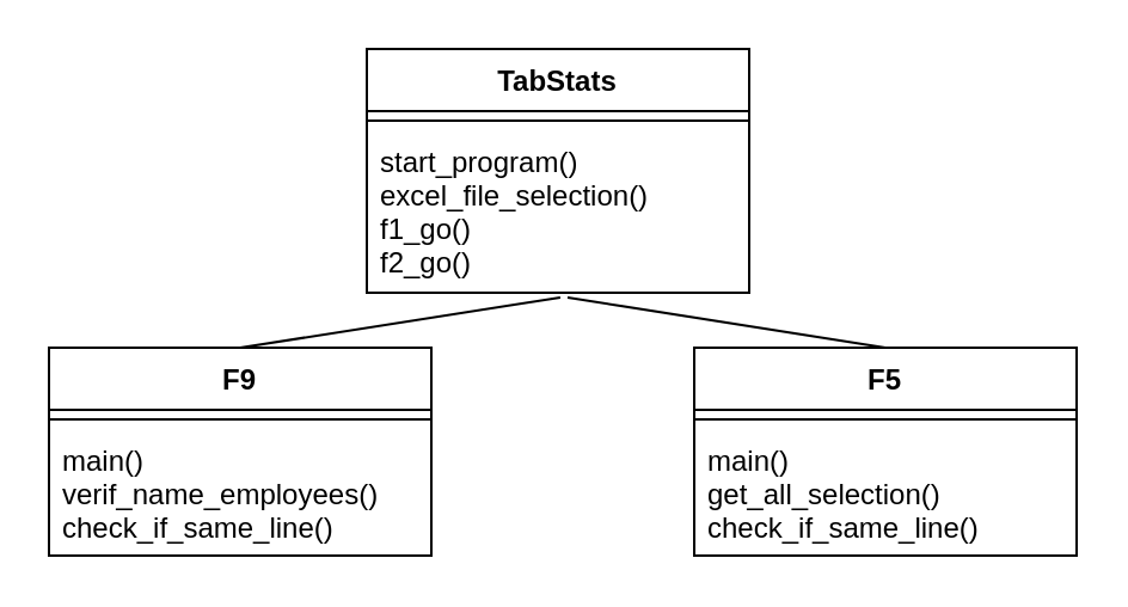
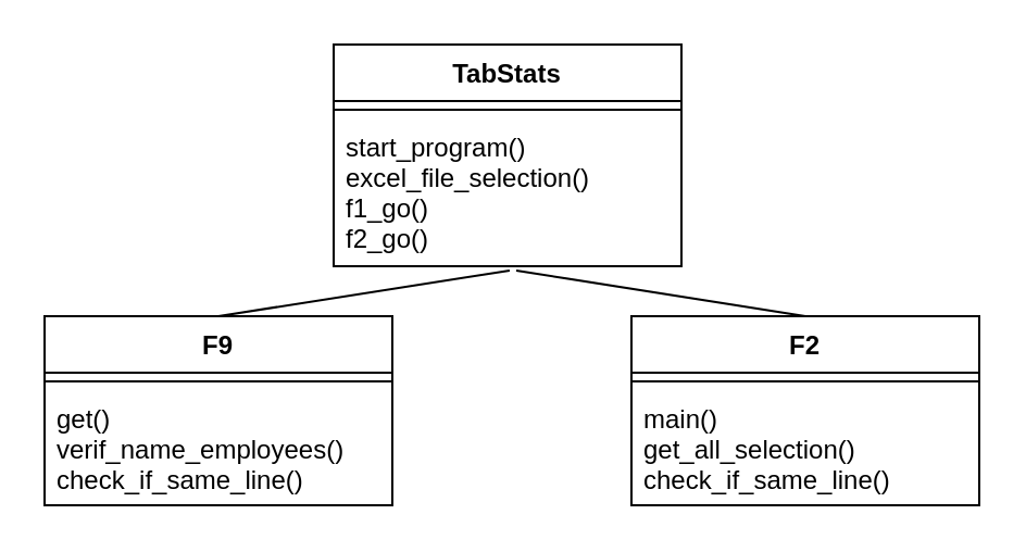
- <mxCell id="2" value="F5" style="swimlane;fontStyle=1;align=center;verticalAlign=top;childLayout=stackLayout;horizontal=1;startSize=26;horizontalStack=0;resizeParent=1;resizeParentMax=0;resizeLast=0;collapsible=1;marginBottom=0;" parent="1" vertex="1"><mxGeometry x="290" y="145" width="160" height="87" as="geometry" /></mxCell>
+ <mxCell id="2" value="F2" style="swimlane;fontStyle=1;align=center;verticalAlign=top;childLayout=stackLayout;horizontal=1;startSize=26;horizontalStack=0;resizeParent=1;resizeParentMax=0;resizeLast=0;collapsible=1;marginBottom=0;" parent="1" vertex="1"><mxGeometry x="290" y="145" width="160" height="87" as="geometry" /></mxCell>
- <mxCell id="7" value="main()&#10;verif_name_employees()&#10;check_if_same_line()" style="text;strokeColor=none;fillColor=none;align=left;verticalAlign=top;spacingLeft=4;spacingRight=4;overflow=hidden;rotatable=0;points=[[0,0.5],[1,0.5]];portConstraint=eastwest;" parent="5" vertex="1"><mxGeometry y="34" width="160" height="53" as="geometry" /></mxCell>
+ <mxCell id="7" value="get()&#10;verif_name_employees()&#10;check_if_same_line()" style="text;strokeColor=none;fillColor=none;align=left;verticalAlign=top;spacingLeft=4;spacingRight=4;overflow=hidden;rotatable=0;points=[[0,0.5],[1,0.5]];portConstraint=eastwest;" parent="5" vertex="1"><mxGeometry y="34" width="160" height="53" as="geometry" /></mxCell>
